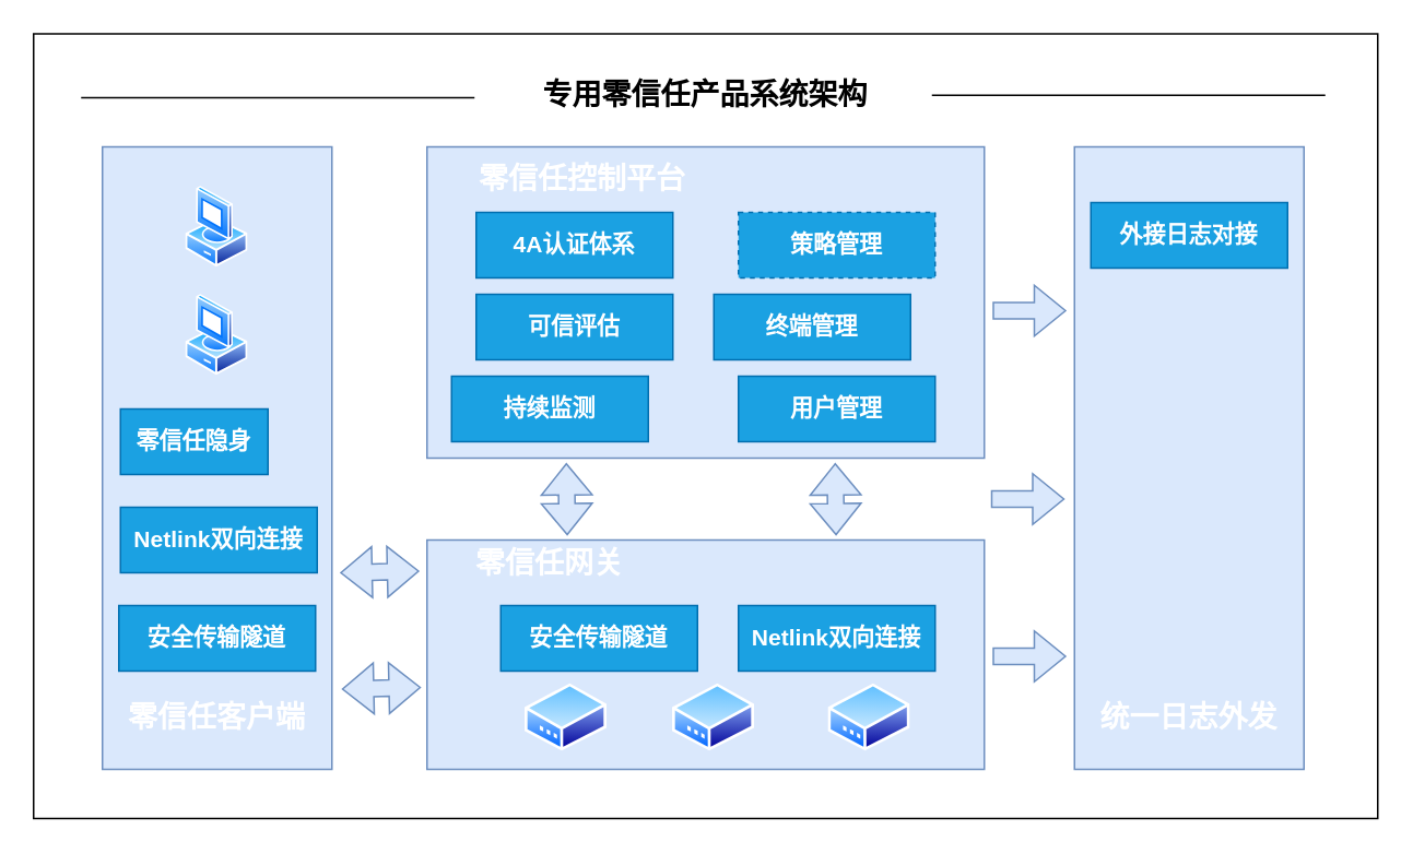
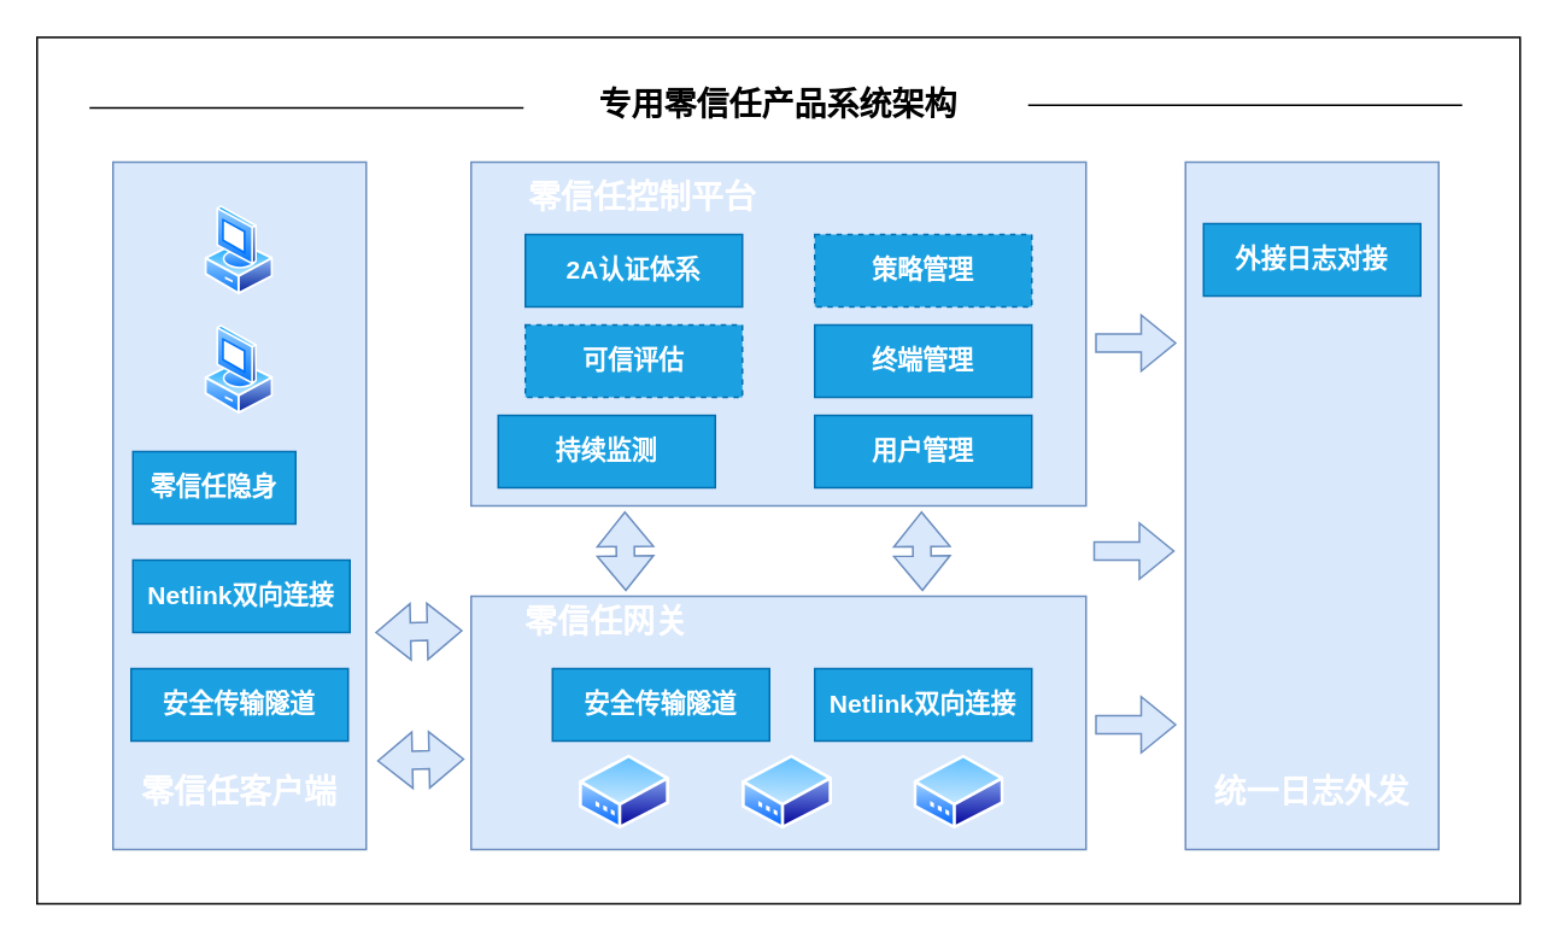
- <mxCell id="22" value="&lt;h3&gt;4A认证体系&lt;/h3&gt;" style="rounded=0;whiteSpace=wrap;html=1;fillColor=#1ba1e2;fontColor=#FFFFFF;strokeColor=#006EAF;" vertex="1" parent="1"><mxGeometry x="290" y="129" width="120" height="40" as="geometry" /></mxCell>
+ <mxCell id="22" value="&lt;h3&gt;2A认证体系&lt;/h3&gt;" style="rounded=0;whiteSpace=wrap;html=1;fillColor=#1ba1e2;fontColor=#FFFFFF;strokeColor=#006EAF;" vertex="1" parent="1"><mxGeometry x="290" y="129" width="120" height="40" as="geometry" /></mxCell>
- <mxCell id="23" value="&lt;h3&gt;可信评估&lt;/h3&gt;" style="rounded=0;whiteSpace=wrap;html=1;fillColor=#1ba1e2;fontColor=#FFFFFF;strokeColor=#006EAF;" vertex="1" parent="1"><mxGeometry x="290" y="179" width="120" height="40" as="geometry" /></mxCell>
+ <mxCell id="23" value="&lt;h3&gt;可信评估&lt;/h3&gt;" style="rounded=0;whiteSpace=wrap;html=1;fillColor=#1ba1e2;fontColor=#FFFFFF;strokeColor=#006EAF;dashed=1;" vertex="1" parent="1"><mxGeometry x="290" y="179" width="120" height="40" as="geometry" /></mxCell>
- <mxCell id="26" value="&lt;h3&gt;终端管理&lt;/h3&gt;" style="rounded=0;whiteSpace=wrap;html=1;fillColor=#1ba1e2;fontColor=#FFFFFF;strokeColor=#006EAF;" vertex="1" parent="1"><mxGeometry x="435" y="179" width="120" height="40" as="geometry" /></mxCell>
+ <mxCell id="26" value="&lt;h3&gt;终端管理&lt;/h3&gt;" style="rounded=0;whiteSpace=wrap;html=1;fillColor=#1ba1e2;fontColor=#FFFFFF;strokeColor=#006EAF;" vertex="1" parent="1"><mxGeometry x="450" y="179" width="120" height="40" as="geometry" /></mxCell>
